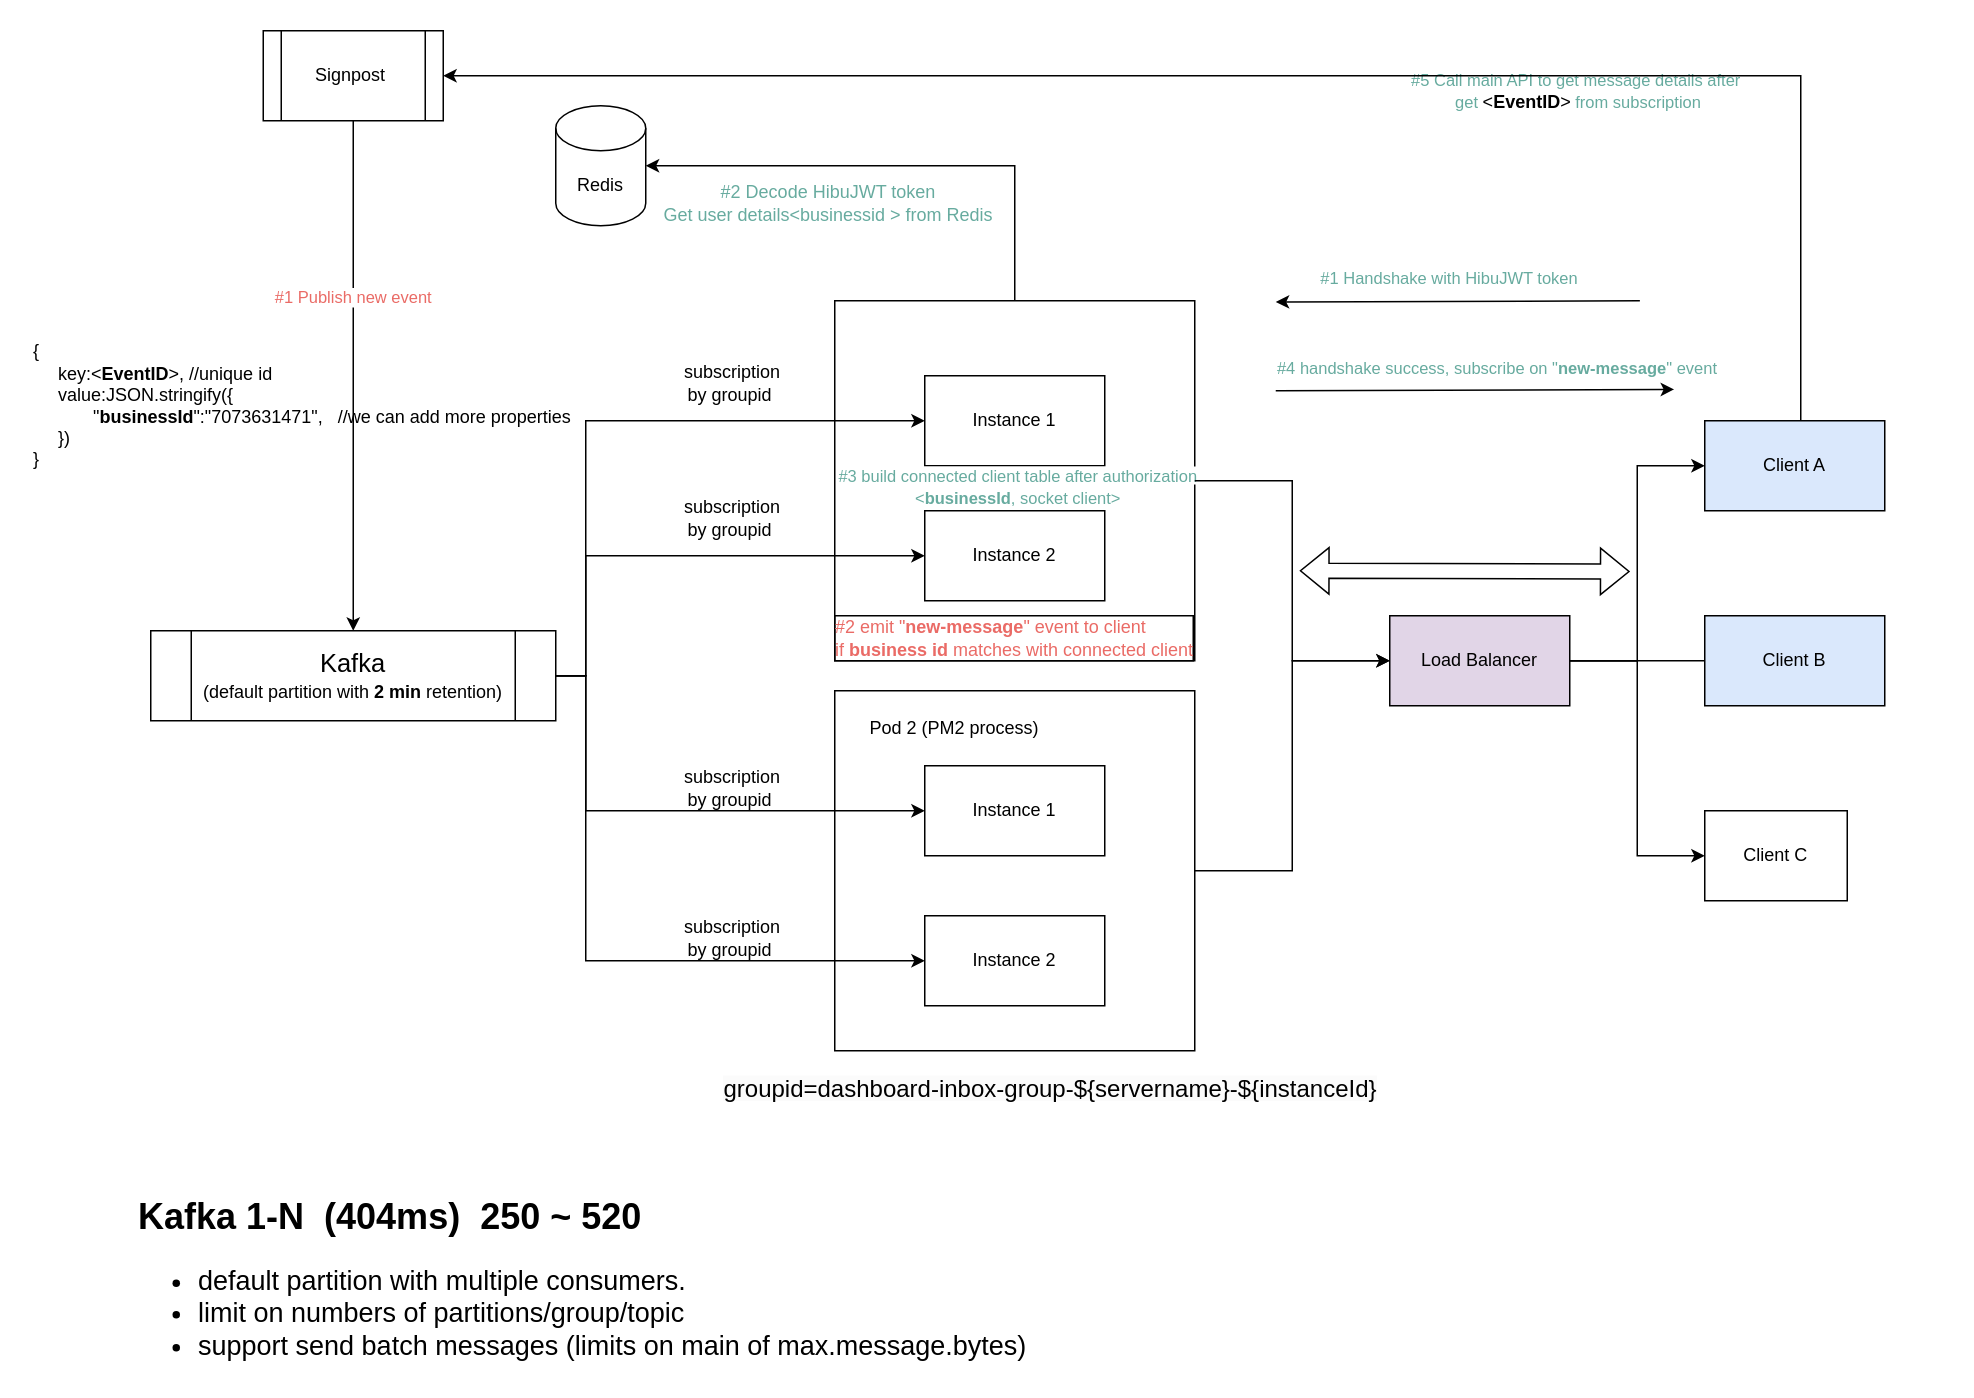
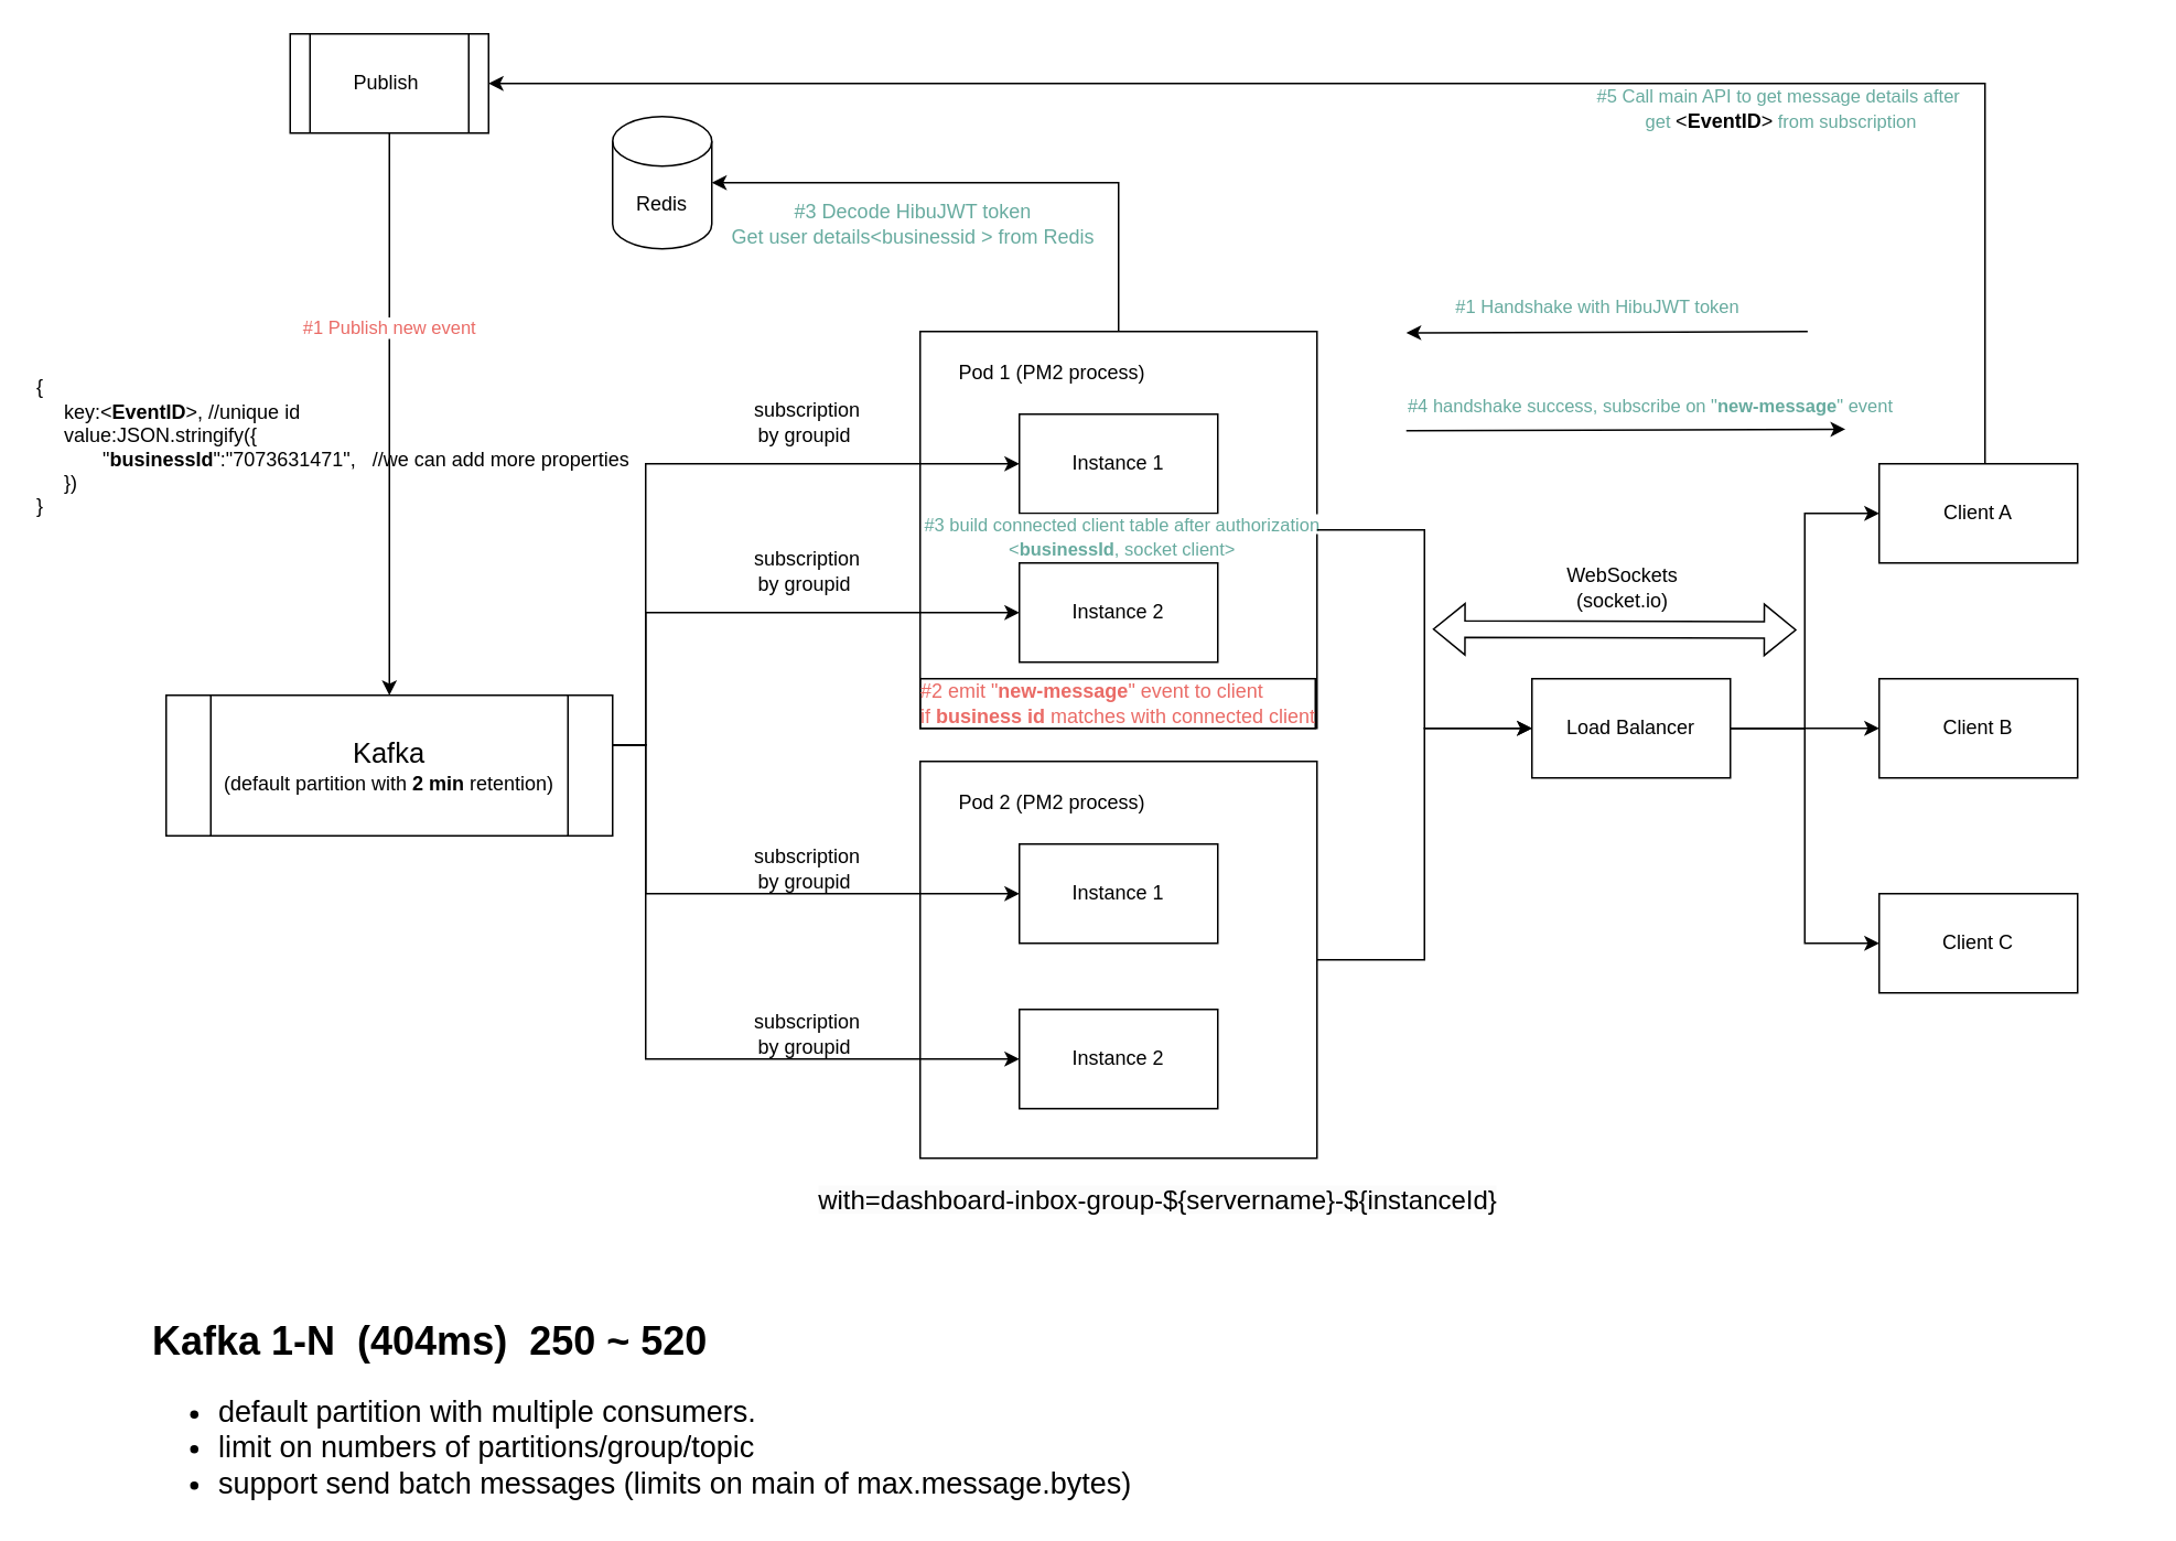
- <mxCell id="30" value="Signpost&amp;nbsp;" style="shape=process;whiteSpace=wrap;html=1;backgroundOutline=1;" parent="1" vertex="1"><mxGeometry x="175" y="20" width="120" height="60" as="geometry" /></mxCell>
+ <mxCell id="30" value="Publish&amp;nbsp;" style="shape=process;whiteSpace=wrap;html=1;backgroundOutline=1;" parent="1" vertex="1"><mxGeometry x="175" y="20" width="120" height="60" as="geometry" /></mxCell>
- <mxCell id="47" value="&lt;span style=&quot;font-size: 11px; text-wrap: nowrap; background-color: rgb(255, 255, 255);&quot;&gt;#5 Call main API to get message details after&amp;nbsp;&lt;/span&gt;&lt;div&gt;&lt;span style=&quot;font-size: 11px; text-wrap: nowrap; background-color: rgb(255, 255, 255);&quot;&gt;get &lt;/span&gt;&lt;span style=&quot;color: rgb(0, 0, 0); text-align: left;&quot;&gt;&amp;lt;&lt;/span&gt;&lt;b style=&quot;color: rgb(0, 0, 0); text-align: left;&quot;&gt;EventID&lt;/b&gt;&lt;span style=&quot;color: rgb(0, 0, 0); text-align: left;&quot;&gt;&amp;gt;&lt;/span&gt;&lt;span style=&quot;font-size: 11px; text-wrap: nowrap; background-color: rgb(255, 255, 255);&quot;&gt;&amp;nbsp;from subscription&lt;/span&gt;&lt;/div&gt;" style="text;html=1;align=center;verticalAlign=middle;whiteSpace=wrap;rounded=0;fontColor=#67AB9F;" vertex="1" parent="1"><mxGeometry x="835" y="45" width="434" height="30" as="geometry" /></mxCell>
+ <mxCell id="47" value="&lt;span style=&quot;font-size: 11px; text-wrap: nowrap; background-color: rgb(255, 255, 255);&quot;&gt;#5 Call main API to get message details after&amp;nbsp;&lt;/span&gt;&lt;div&gt;&lt;span style=&quot;font-size: 11px; text-wrap: nowrap; background-color: rgb(255, 255, 255);&quot;&gt;get &lt;/span&gt;&lt;span style=&quot;color: rgb(0, 0, 0); text-align: left;&quot;&gt;&amp;lt;&lt;/span&gt;&lt;b style=&quot;color: rgb(0, 0, 0); text-align: left;&quot;&gt;EventID&lt;/b&gt;&lt;span style=&quot;color: rgb(0, 0, 0); text-align: left;&quot;&gt;&amp;gt;&lt;/span&gt;&lt;span style=&quot;font-size: 11px; text-wrap: nowrap; background-color: rgb(255, 255, 255);&quot;&gt;&amp;nbsp;from subscription&lt;/span&gt;&lt;/div&gt;" style="text;html=1;align=center;verticalAlign=middle;whiteSpace=wrap;rounded=0;fontColor=#67AB9F;" vertex="1" parent="1"><mxGeometry x="860" y="50" width="434" height="30" as="geometry" /></mxCell>
- <mxCell id="43" value="#2 Decode HibuJWT token&lt;div&gt;Get user details&amp;lt;businessid &amp;gt; from Redis&lt;/div&gt;" style="text;html=1;align=center;verticalAlign=middle;whiteSpace=wrap;rounded=0;fontColor=#67AB9F;" parent="1" vertex="1"><mxGeometry x="440" y="120" width="224" height="30" as="geometry" /></mxCell>
+ <mxCell id="43" value="#3 Decode HibuJWT token&lt;div&gt;Get user details&amp;lt;businessid &amp;gt; from Redis&lt;/div&gt;" style="text;html=1;align=center;verticalAlign=middle;whiteSpace=wrap;rounded=0;fontColor=#67AB9F;" parent="1" vertex="1"><mxGeometry x="440" y="120" width="224" height="30" as="geometry" /></mxCell>
+ <mxCell id="4" value="Pod 1 (PM2 process)" style="text;html=1;align=center;verticalAlign=middle;whiteSpace=wrap;rounded=0;" parent="2" vertex="1"><mxGeometry x="10" y="10" width="140" height="30" as="geometry" /></mxCell>
- <mxCell id="25" value="Client A" style="rounded=0;whiteSpace=wrap;html=1;fillColor=#dae8fc;" parent="1" vertex="1"><mxGeometry x="1136" y="280" width="120" height="60" as="geometry" /></mxCell>
+ <mxCell id="25" value="Client A" style="rounded=0;whiteSpace=wrap;html=1;" parent="1" vertex="1"><mxGeometry x="1136" y="280" width="120" height="60" as="geometry" /></mxCell>
+ <mxCell id="31" value="WebSockets&lt;div&gt;(socket.io)&lt;/div&gt;" style="text;html=1;align=center;verticalAlign=middle;whiteSpace=wrap;rounded=0;" parent="1" vertex="1"><mxGeometry x="926" y="340" width="110" height="30" as="geometry" /></mxCell>
- <mxCell id="22" value="Load Balancer" style="rounded=0;whiteSpace=wrap;html=1;fillColor=#e1d5e7;" parent="1" vertex="1"><mxGeometry x="926" y="410" width="120" height="60" as="geometry" /></mxCell>
+ <mxCell id="22" value="Load Balancer" style="rounded=0;whiteSpace=wrap;html=1;" parent="1" vertex="1"><mxGeometry x="926" y="410" width="120" height="60" as="geometry" /></mxCell>
- <mxCell id="20" style="edgeStyle=orthogonalEdgeStyle;rounded=0;orthogonalLoop=1;jettySize=auto;html=1;endArrow=none;" parent="1" source="22" target="26" edge="1"><mxGeometry relative="1" as="geometry" /></mxCell>
+ <mxCell id="20" style="edgeStyle=orthogonalEdgeStyle;rounded=0;orthogonalLoop=1;jettySize=auto;html=1;" parent="1" source="22" target="26" edge="1"><mxGeometry relative="1" as="geometry" /></mxCell>
- <mxCell id="26" value="Client B" style="rounded=0;whiteSpace=wrap;html=1;fillColor=#dae8fc;" parent="1" vertex="1"><mxGeometry x="1136" y="410" width="120" height="60" as="geometry" /></mxCell>
+ <mxCell id="26" value="Client B" style="rounded=0;whiteSpace=wrap;html=1;" parent="1" vertex="1"><mxGeometry x="1136" y="410" width="120" height="60" as="geometry" /></mxCell>
- <mxCell id="18" value="&lt;font style=&quot;font-size: 17px;&quot;&gt;Kafka&lt;/font&gt;&lt;div&gt;(default partition with &lt;b&gt;2 min&lt;/b&gt; retention)&lt;/div&gt;" style="shape=process;whiteSpace=wrap;html=1;backgroundOutline=1;" parent="1" vertex="1"><mxGeometry x="100" y="420" width="270" height="60" as="geometry" /></mxCell>
+ <mxCell id="18" value="&lt;font style=&quot;font-size: 17px;&quot;&gt;Kafka&lt;/font&gt;&lt;div&gt;(default partition with &lt;b&gt;2 min&lt;/b&gt; retention)&lt;/div&gt;" style="shape=process;whiteSpace=wrap;html=1;backgroundOutline=1;" parent="1" vertex="1"><mxGeometry x="100" y="420" width="270" height="85" as="geometry" /></mxCell>
- <mxCell id="27" value="Client C" style="rounded=0;whiteSpace=wrap;html=1;" parent="1" vertex="1"><mxGeometry x="1136" y="540" width="95" height="60" as="geometry" /></mxCell>
+ <mxCell id="27" value="Client C" style="rounded=0;whiteSpace=wrap;html=1;" parent="1" vertex="1"><mxGeometry x="1136" y="540" width="120" height="60" as="geometry" /></mxCell>
- <mxCell id="37" value="&lt;span style=&quot;color: rgb(0, 0, 0); font-family: Helvetica; font-size: 16px; font-style: normal; font-variant-ligatures: normal; font-variant-caps: normal; letter-spacing: normal; orphans: 2; text-align: center; text-indent: 0px; text-transform: none; widows: 2; word-spacing: 0px; -webkit-text-stroke-width: 0px; white-space: normal; background-color: rgb(251, 251, 251); text-decoration-thickness: initial; text-decoration-style: initial; text-decoration-color: initial; float: none; display: inline !important;&quot;&gt;groupid=dashboard-inbox-group-${servername}-${instanceId}&lt;/span&gt;" style="text;html=1;align=center;verticalAlign=middle;whiteSpace=wrap;rounded=0;fontSize=16;fontStyle=0" parent="1" vertex="1"><mxGeometry x="410" y="710" width="580" height="30" as="geometry" /></mxCell>
+ <mxCell id="37" value="&lt;span style=&quot;color: rgb(0, 0, 0); font-family: Helvetica; font-size: 16px; font-style: normal; font-variant-ligatures: normal; font-variant-caps: normal; letter-spacing: normal; orphans: 2; text-align: center; text-indent: 0px; text-transform: none; widows: 2; word-spacing: 0px; -webkit-text-stroke-width: 0px; white-space: normal; background-color: rgb(251, 251, 251); text-decoration-thickness: initial; text-decoration-style: initial; text-decoration-color: initial; float: none; display: inline !important;&quot;&gt;with=dashboard-inbox-group-${servername}-${instanceId}&lt;/span&gt;" style="text;html=1;align=center;verticalAlign=middle;whiteSpace=wrap;rounded=0;fontSize=16;fontStyle=0" parent="1" vertex="1"><mxGeometry x="410" y="710" width="580" height="30" as="geometry" /></mxCell>
